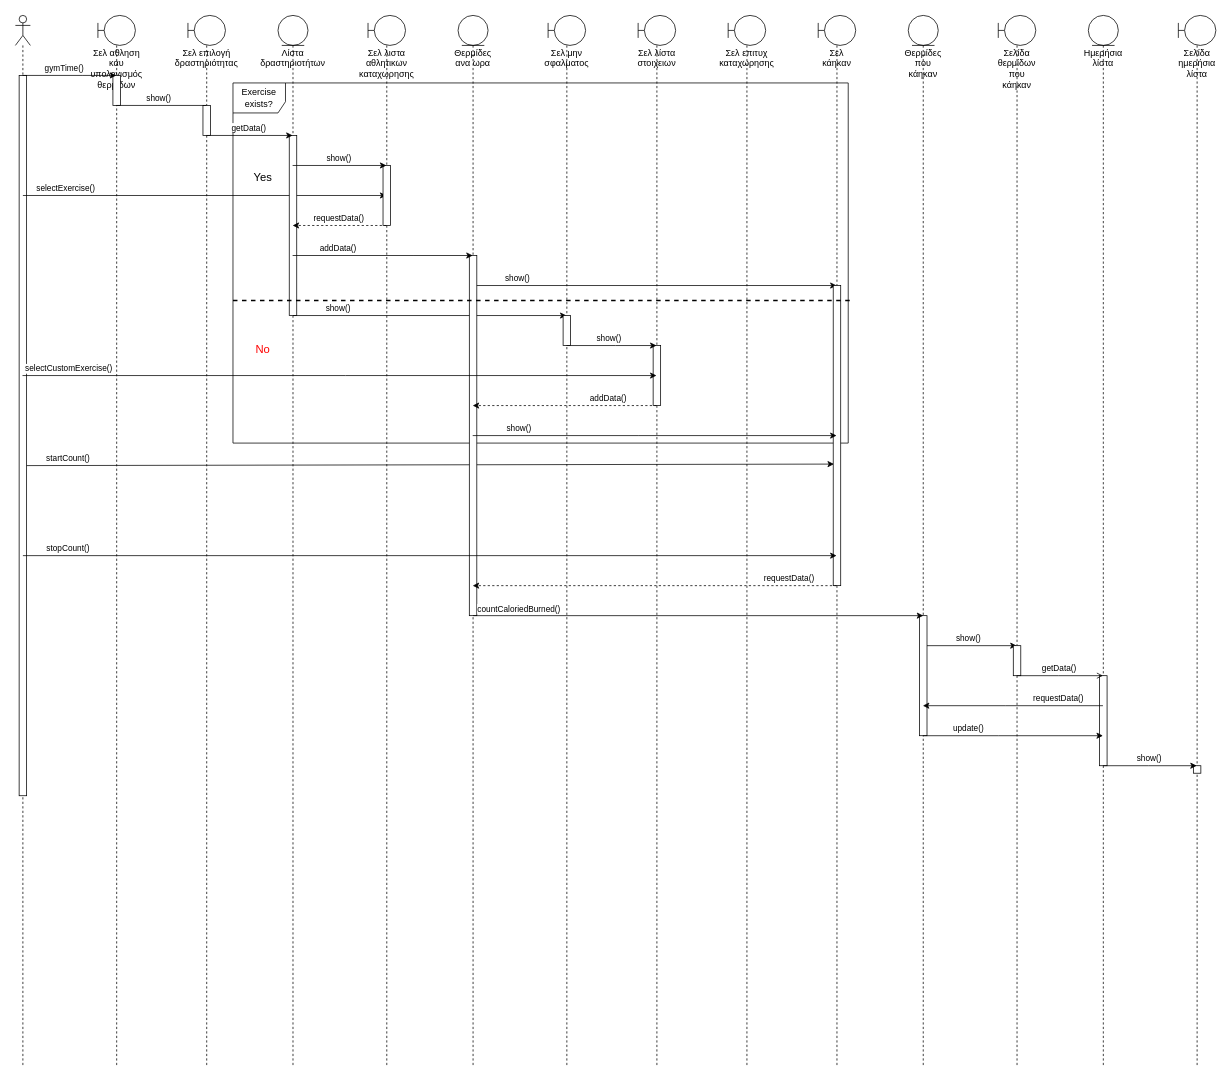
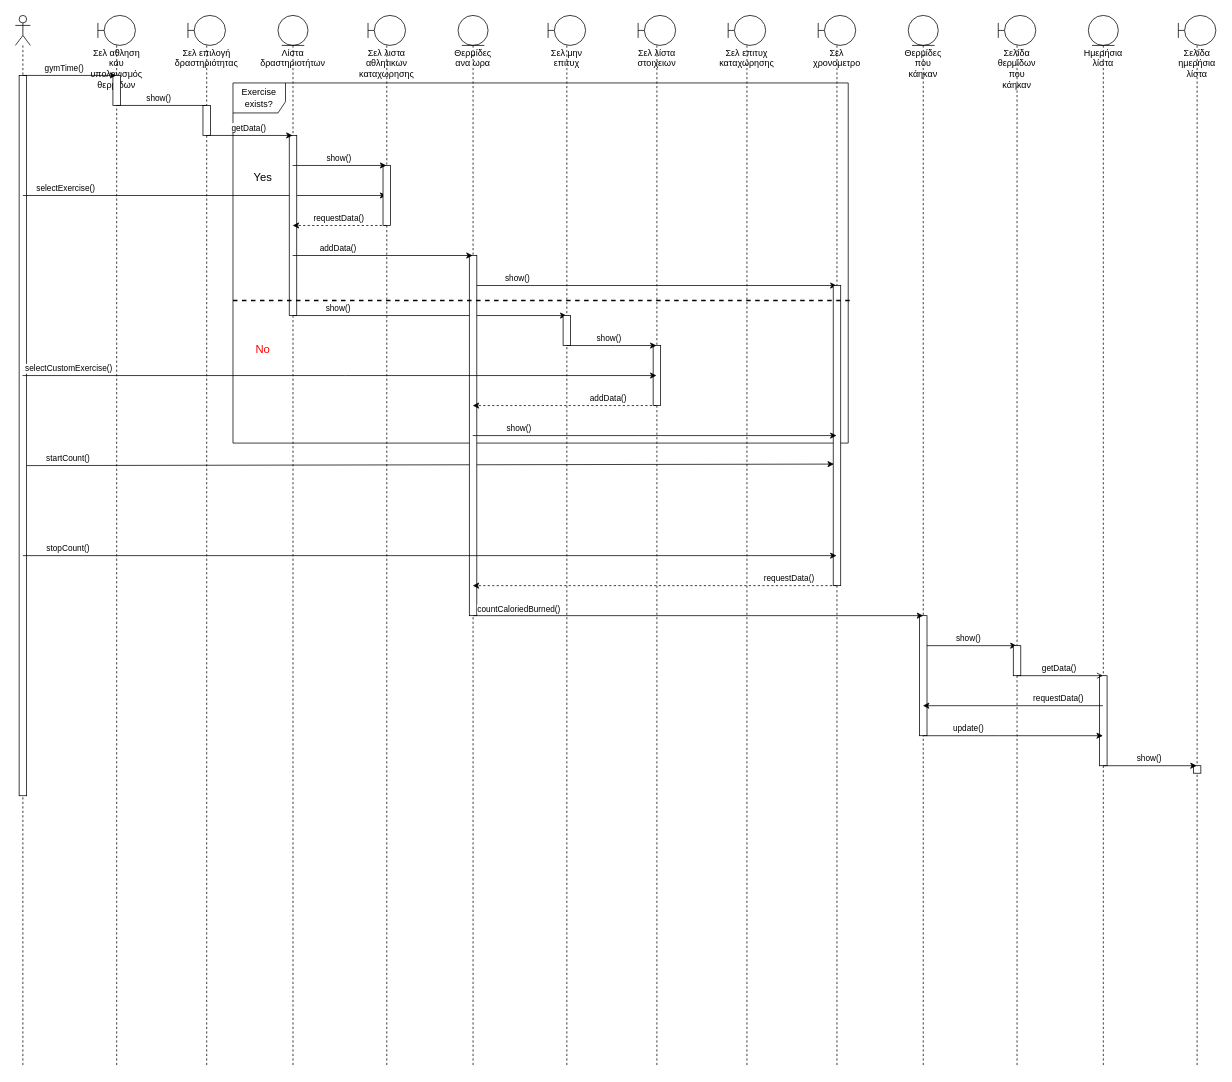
- <mxCell id="33" value="Σελ κάηκαν" style="shape=umlLifeline;participant=umlBoundary;perimeter=lifelinePerimeter;whiteSpace=wrap;html=1;container=1;collapsible=0;recursiveResize=0;verticalAlign=top;spacingTop=36;outlineConnect=0;" vertex="1" parent="1"><mxGeometry x="1090" y="20" width="50" height="1400" as="geometry" /></mxCell>
+ <mxCell id="33" value="Σελ χρονομετρο" style="shape=umlLifeline;participant=umlBoundary;perimeter=lifelinePerimeter;whiteSpace=wrap;html=1;container=1;collapsible=0;recursiveResize=0;verticalAlign=top;spacingTop=36;outlineConnect=0;" vertex="1" parent="1"><mxGeometry x="1090" y="20" width="50" height="1400" as="geometry" /></mxCell>
- <mxCell id="28" value="Σελ μην σφαλματος" style="shape=umlLifeline;participant=umlBoundary;perimeter=lifelinePerimeter;whiteSpace=wrap;html=1;container=1;collapsible=0;recursiveResize=0;verticalAlign=top;spacingTop=36;outlineConnect=0;" vertex="1" parent="1"><mxGeometry x="730" y="20" width="50" height="1400" as="geometry" /></mxCell>
+ <mxCell id="28" value="Σελ μην επιτυχ" style="shape=umlLifeline;participant=umlBoundary;perimeter=lifelinePerimeter;whiteSpace=wrap;html=1;container=1;collapsible=0;recursiveResize=0;verticalAlign=top;spacingTop=36;outlineConnect=0;" vertex="1" parent="1"><mxGeometry x="730" y="20" width="50" height="1400" as="geometry" /></mxCell>
